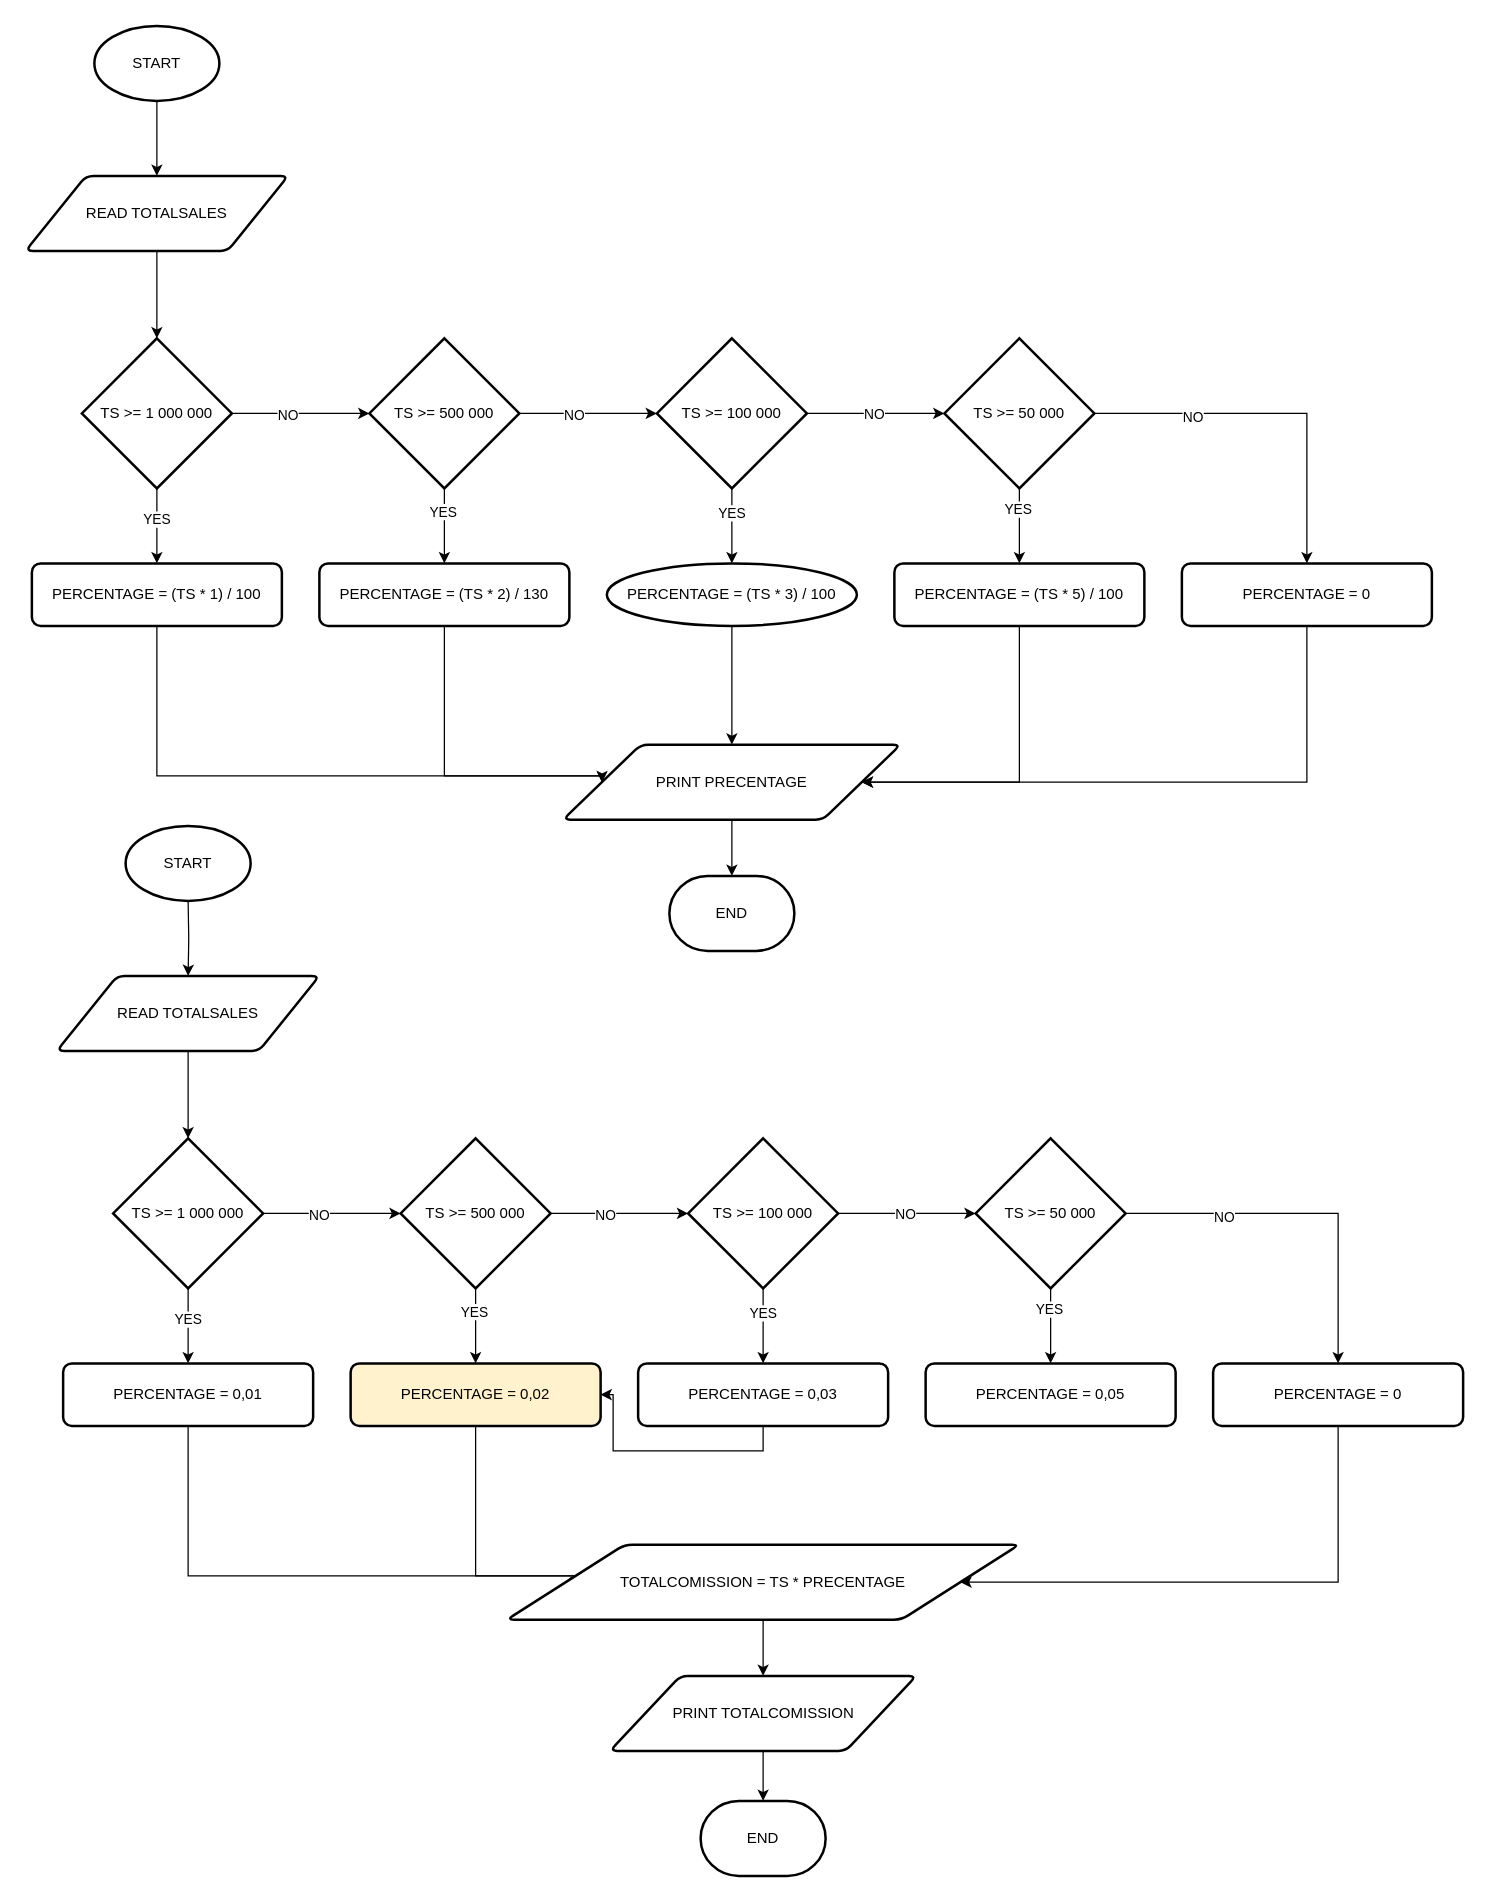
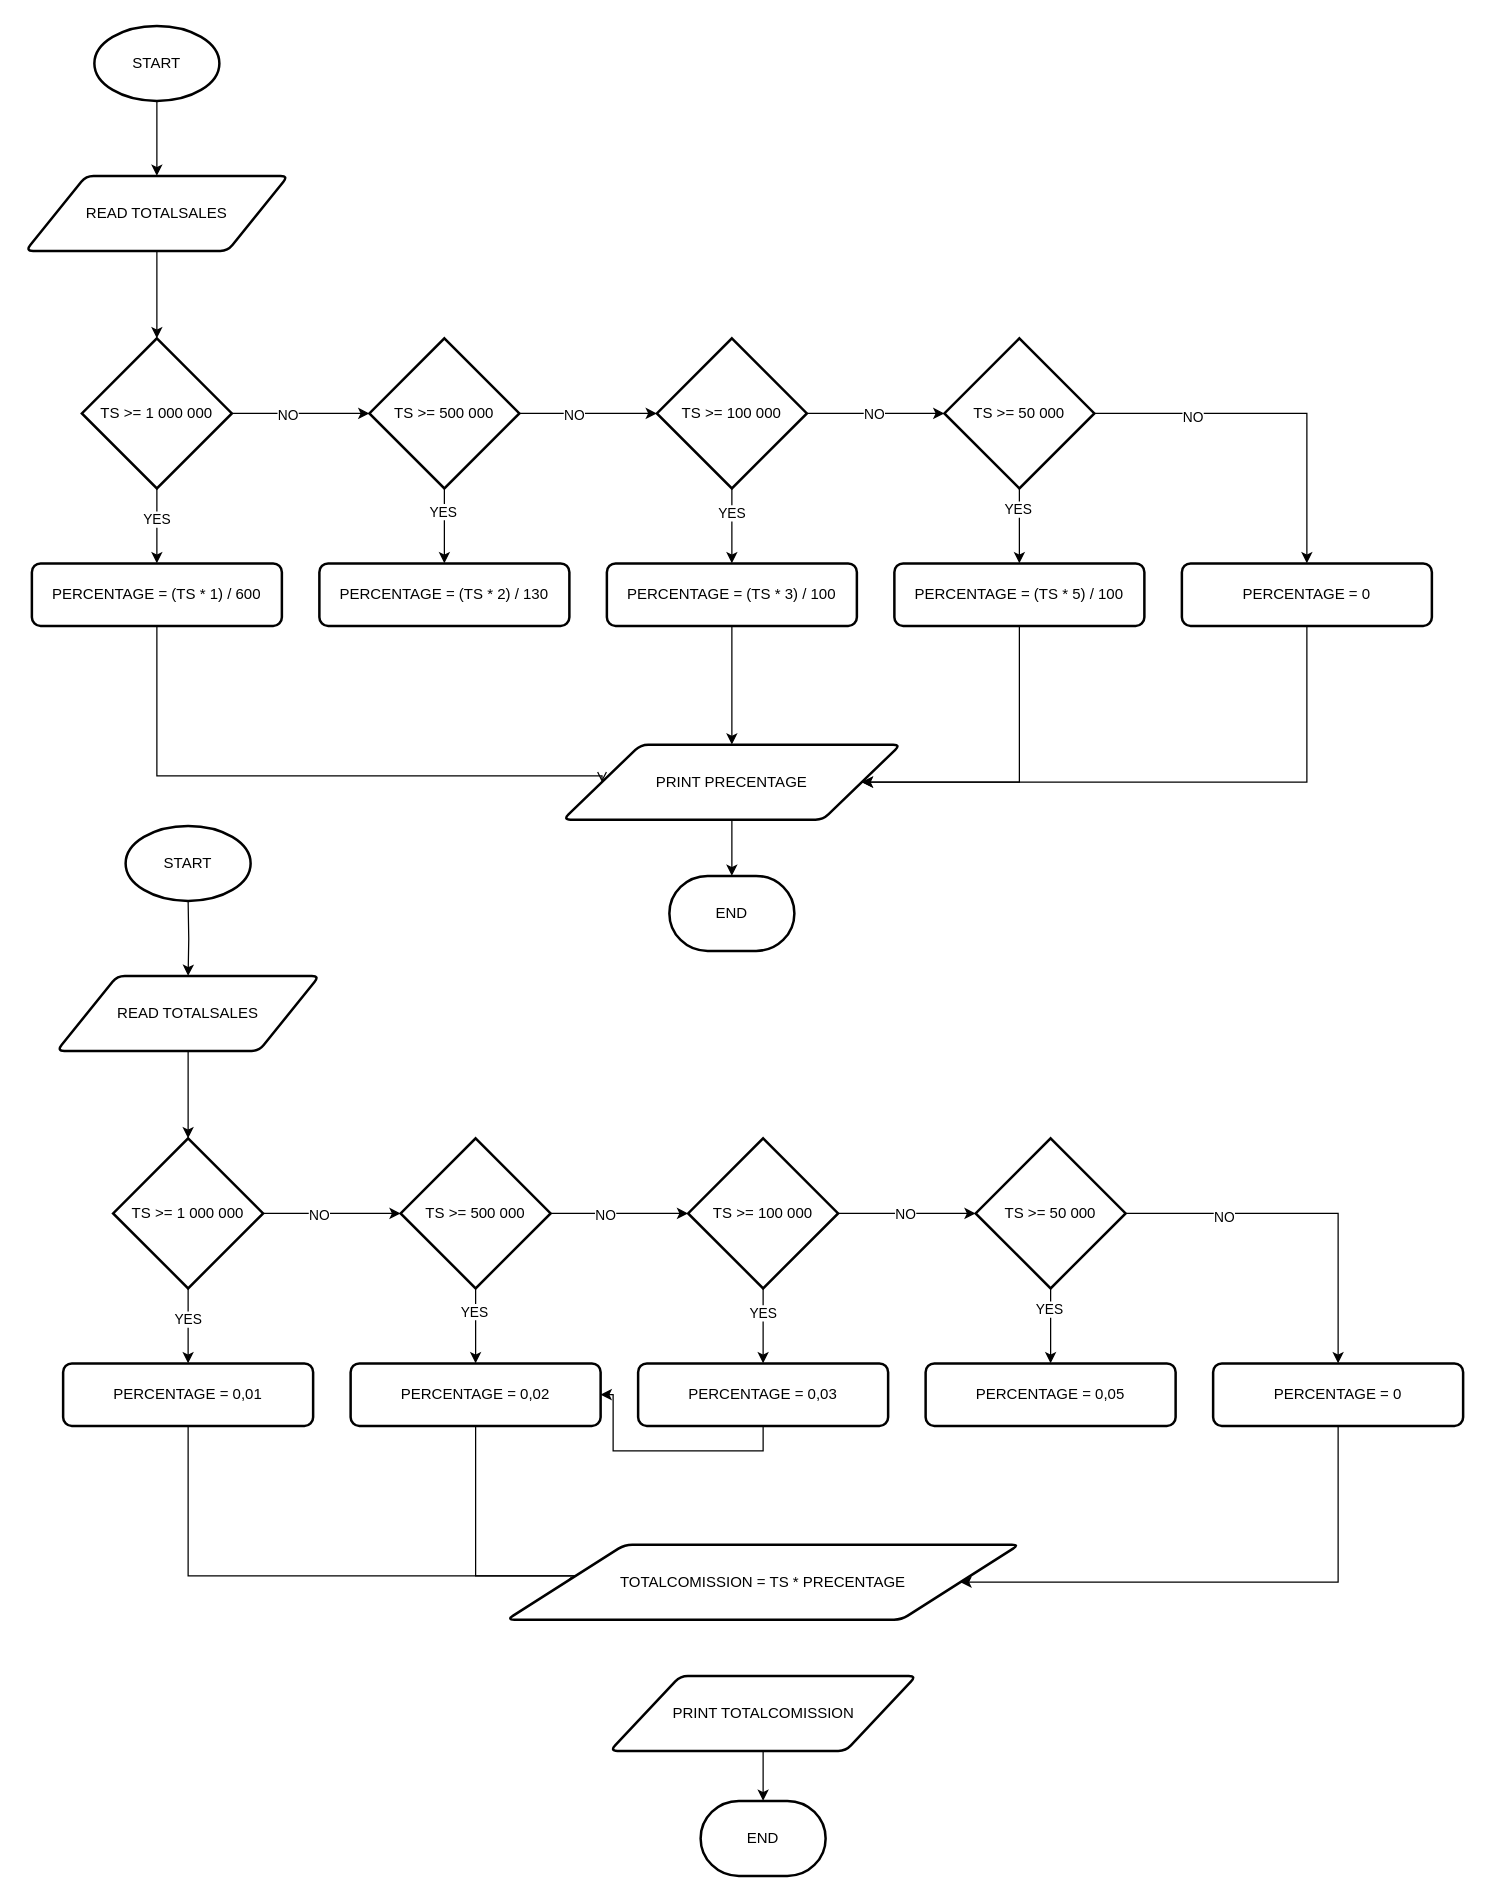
- <mxCell id="10" value="PERCENTAGE = (TS * 1) / 100" style="rounded=1;whiteSpace=wrap;html=1;absoluteArcSize=1;arcSize=14;strokeWidth=2;" vertex="1" parent="1"><mxGeometry x="25" y="450" width="200" height="50" as="geometry" /></mxCell>
+ <mxCell id="10" value="PERCENTAGE = (TS * 1) / 600" style="rounded=1;whiteSpace=wrap;html=1;absoluteArcSize=1;arcSize=14;strokeWidth=2;" vertex="1" parent="1"><mxGeometry x="25" y="450" width="200" height="50" as="geometry" /></mxCell>
- <mxCell id="19" value="PERCENTAGE = (TS * 3) / 100" style="ellipse;whiteSpace=wrap;html=1;absoluteArcSize=1;arcSize=14;strokeWidth=2;" vertex="1" parent="1"><mxGeometry x="485" y="450" width="200" height="50" as="geometry" /></mxCell>
+ <mxCell id="19" value="PERCENTAGE = (TS * 3) / 100" style="rounded=1;whiteSpace=wrap;html=1;absoluteArcSize=1;arcSize=14;strokeWidth=2;" vertex="1" parent="1"><mxGeometry x="485" y="450" width="200" height="50" as="geometry" /></mxCell>
- <mxCell id="16" style="edgeStyle=orthogonalEdgeStyle;rounded=0;orthogonalLoop=1;jettySize=auto;html=1;exitX=0.5;exitY=1;exitDx=0;exitDy=0;entryX=0;entryY=0.5;entryDx=0;entryDy=0;" edge="1" parent="1" source="17" target="36"><mxGeometry relative="1" as="geometry"><Array as="points"><mxPoint x="355" y="620" /><mxPoint x="481" y="620" /></Array></mxGeometry></mxCell>
- <mxCell id="51" value="PERCENTAGE = 0,02" style="rounded=1;whiteSpace=wrap;html=1;absoluteArcSize=1;arcSize=14;strokeWidth=2;fillColor=#fff2cc;" vertex="1" parent="1"><mxGeometry x="280" y="1090" width="200" height="50" as="geometry" /></mxCell>
+ <mxCell id="51" value="PERCENTAGE = 0,02" style="rounded=1;whiteSpace=wrap;html=1;absoluteArcSize=1;arcSize=14;strokeWidth=2;" vertex="1" parent="1"><mxGeometry x="280" y="1090" width="200" height="50" as="geometry" /></mxCell>
- <mxCell id="69" style="edgeStyle=orthogonalEdgeStyle;rounded=0;orthogonalLoop=1;jettySize=auto;html=1;exitX=0.5;exitY=1;exitDx=0;exitDy=0;" edge="1" parent="1" source="70" target="74"><mxGeometry relative="1" as="geometry" /></mxCell>
